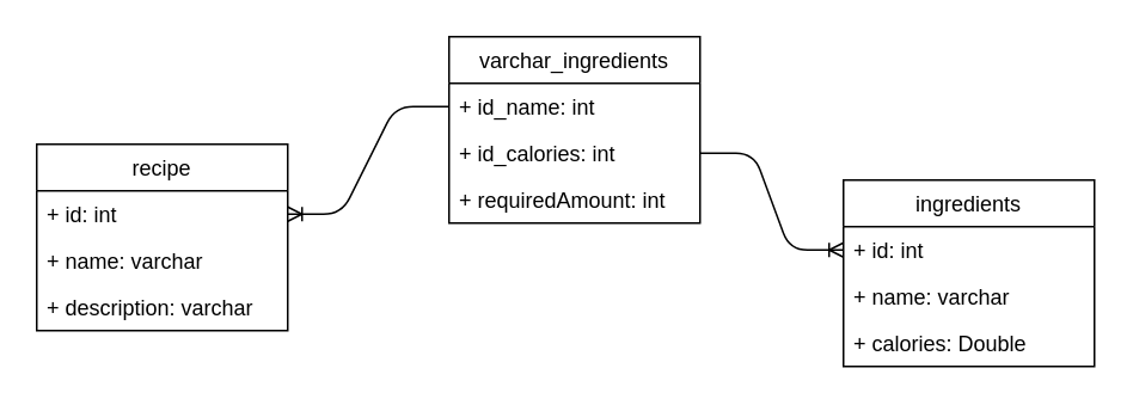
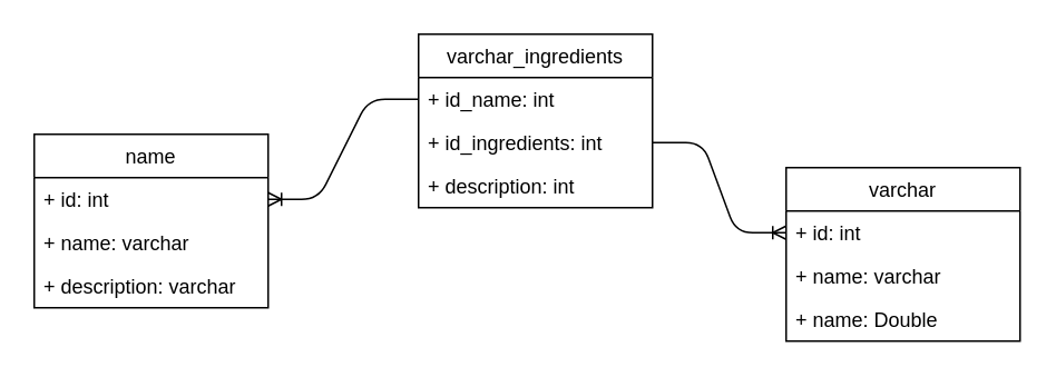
- <mxCell id="12" value="+ id_calories: int" style="text;strokeColor=none;fillColor=none;align=left;verticalAlign=top;spacingLeft=4;spacingRight=4;overflow=hidden;rotatable=0;points=[[0,0.5],[1,0.5]];portConstraint=eastwest;" parent="10" vertex="1"><mxGeometry y="52" width="140" height="26" as="geometry" /></mxCell>
+ <mxCell id="12" value="+ id_ingredients: int" style="text;strokeColor=none;fillColor=none;align=left;verticalAlign=top;spacingLeft=4;spacingRight=4;overflow=hidden;rotatable=0;points=[[0,0.5],[1,0.5]];portConstraint=eastwest;" parent="10" vertex="1"><mxGeometry y="52" width="140" height="26" as="geometry" /></mxCell>
- <mxCell id="2" value="recipe" style="swimlane;fontStyle=0;childLayout=stackLayout;horizontal=1;startSize=26;fillColor=none;horizontalStack=0;resizeParent=1;resizeParentMax=0;resizeLast=0;collapsible=1;marginBottom=0;" parent="1" vertex="1"><mxGeometry x="20" y="80" width="140" height="104" as="geometry" /></mxCell>
+ <mxCell id="2" value="name" style="swimlane;fontStyle=0;childLayout=stackLayout;horizontal=1;startSize=26;fillColor=none;horizontalStack=0;resizeParent=1;resizeParentMax=0;resizeLast=0;collapsible=1;marginBottom=0;" parent="1" vertex="1"><mxGeometry x="20" y="80" width="140" height="104" as="geometry" /></mxCell>
- <mxCell id="13" value="+ requiredAmount: int" style="text;strokeColor=none;fillColor=none;align=left;verticalAlign=top;spacingLeft=4;spacingRight=4;overflow=hidden;rotatable=0;points=[[0,0.5],[1,0.5]];portConstraint=eastwest;" parent="10" vertex="1"><mxGeometry y="78" width="140" height="26" as="geometry" /></mxCell>
+ <mxCell id="13" value="+ description: int" style="text;strokeColor=none;fillColor=none;align=left;verticalAlign=top;spacingLeft=4;spacingRight=4;overflow=hidden;rotatable=0;points=[[0,0.5],[1,0.5]];portConstraint=eastwest;" parent="10" vertex="1"><mxGeometry y="78" width="140" height="26" as="geometry" /></mxCell>
- <mxCell id="6" value="ingredients" style="swimlane;fontStyle=0;childLayout=stackLayout;horizontal=1;startSize=26;fillColor=none;horizontalStack=0;resizeParent=1;resizeParentMax=0;resizeLast=0;collapsible=1;marginBottom=0;" parent="1" vertex="1"><mxGeometry x="470" y="100" width="140" height="104" as="geometry" /></mxCell>
+ <mxCell id="6" value="varchar" style="swimlane;fontStyle=0;childLayout=stackLayout;horizontal=1;startSize=26;fillColor=none;horizontalStack=0;resizeParent=1;resizeParentMax=0;resizeLast=0;collapsible=1;marginBottom=0;" parent="1" vertex="1"><mxGeometry x="470" y="100" width="140" height="104" as="geometry" /></mxCell>
- <mxCell id="9" value="+ calories: Double" style="text;strokeColor=none;fillColor=none;align=left;verticalAlign=top;spacingLeft=4;spacingRight=4;overflow=hidden;rotatable=0;points=[[0,0.5],[1,0.5]];portConstraint=eastwest;" parent="6" vertex="1"><mxGeometry y="78" width="140" height="26" as="geometry" /></mxCell>
+ <mxCell id="9" value="+ name: Double" style="text;strokeColor=none;fillColor=none;align=left;verticalAlign=top;spacingLeft=4;spacingRight=4;overflow=hidden;rotatable=0;points=[[0,0.5],[1,0.5]];portConstraint=eastwest;" parent="6" vertex="1"><mxGeometry y="78" width="140" height="26" as="geometry" /></mxCell>
